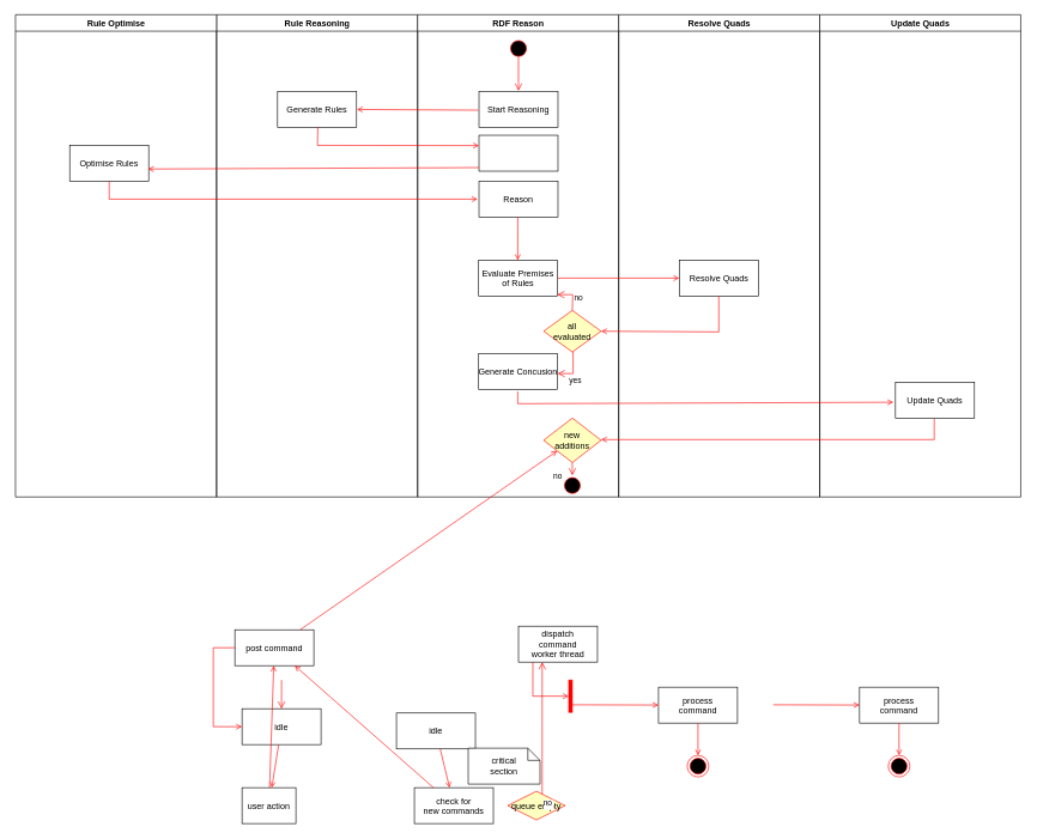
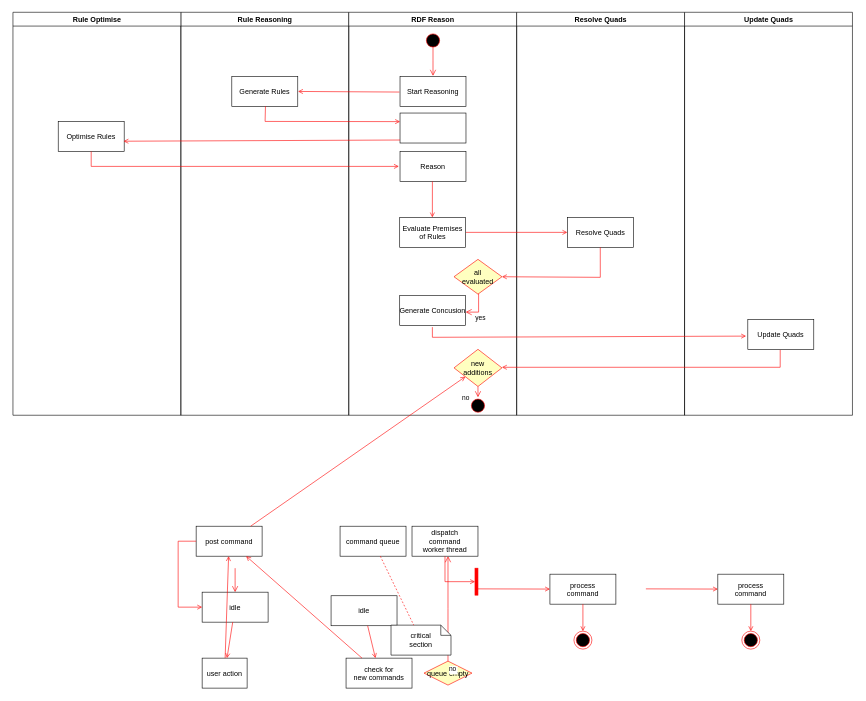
- <mxCell id="14" value="no" style="edgeStyle=elbowEdgeStyle;elbow=horizontal;align=left;verticalAlign=top;endArrow=open;endSize=8;strokeColor=#FF0000;endFill=1;rounded=0;exitX=0.5;exitY=0;exitDx=0;exitDy=0;entryX=0.995;entryY=0.96;entryDx=0;entryDy=0;entryPerimeter=0;" edge="1" parent="5" source="13" target="11"><mxGeometry x="0.022" y="-8" relative="1" as="geometry"><mxPoint x="205.5" y="392" as="targetPoint" /><mxPoint x="139.5" y="442" as="sourcePoint" /><Array as="points"><mxPoint x="216" y="382" /></Array><mxPoint x="1" as="offset" /></mxGeometry></mxCell>
- <mxCell id="37" value="dispatch&#10;command&#10;worker thread" style="" parent="1" vertex="1"><mxGeometry x="721" y="872" width="110" height="50" as="geometry" /></mxCell>
+ <mxCell id="37" value="dispatch&#10;command&#10;worker thread" style="" parent="1" vertex="1"><mxGeometry x="686" y="877" width="110" height="50" as="geometry" /></mxCell>
+ <mxCell id="33" value="command queue" style="" parent="1" vertex="1"><mxGeometry x="566" y="877" width="110" height="50" as="geometry" /></mxCell>
+ <mxCell id="39" value="" style="endArrow=none;strokeColor=#FF0000;endFill=0;rounded=0;dashed=1" parent="1" source="33" target="38" edge="1"><mxGeometry relative="1" as="geometry" /></mxCell>
